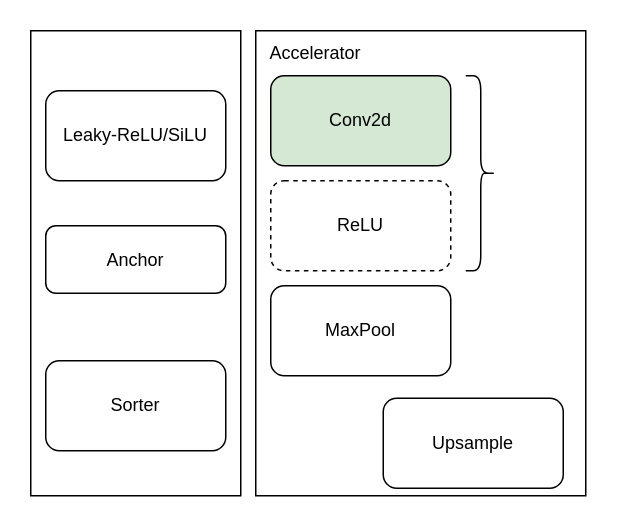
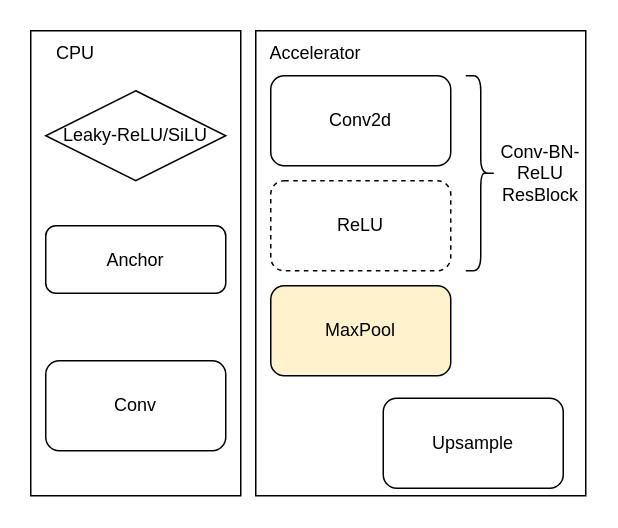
+ <mxCell id="4" value="CPU" style="text;html=1;strokeColor=none;fillColor=none;align=center;verticalAlign=middle;whiteSpace=wrap;rounded=0;" vertex="1" parent="1"><mxGeometry x="20" y="20" width="60" height="30" as="geometry" /></mxCell>
- <mxCell id="7" value="Conv2d" style="rounded=1;whiteSpace=wrap;html=1;fillColor=#d5e8d4;" vertex="1" parent="1"><mxGeometry x="180" y="50" width="120" height="60" as="geometry" /></mxCell>
+ <mxCell id="7" value="Conv2d" style="rounded=1;whiteSpace=wrap;html=1;" vertex="1" parent="1"><mxGeometry x="180" y="50" width="120" height="60" as="geometry" /></mxCell>
- <mxCell id="6" value="Leaky-ReLU/SiLU" style="rounded=1;whiteSpace=wrap;html=1;" vertex="1" parent="1"><mxGeometry x="30" y="60" width="120" height="60" as="geometry" /></mxCell>
+ <mxCell id="6" value="Leaky-ReLU/SiLU" style="rhombus;whiteSpace=wrap;html=1;" vertex="1" parent="1"><mxGeometry x="30" y="60" width="120" height="60" as="geometry" /></mxCell>
+ <mxCell id="12" value="Conv-BN-ReLU&lt;br&gt;ResBlock" style="text;html=1;strokeColor=none;fillColor=none;align=center;verticalAlign=middle;whiteSpace=wrap;rounded=0;" vertex="1" parent="1"><mxGeometry x="330" y="100" width="60" height="30" as="geometry" /></mxCell>
- <mxCell id="9" value="MaxPool" style="rounded=1;whiteSpace=wrap;html=1;" vertex="1" parent="1"><mxGeometry x="180" y="190" width="120" height="60" as="geometry" /></mxCell>
+ <mxCell id="9" value="MaxPool" style="rounded=1;whiteSpace=wrap;html=1;fillColor=#fff2cc;" vertex="1" parent="1"><mxGeometry x="180" y="190" width="120" height="60" as="geometry" /></mxCell>
- <mxCell id="14" value="Sorter" style="rounded=1;whiteSpace=wrap;html=1;" vertex="1" parent="1"><mxGeometry x="30" y="240" width="120" height="60" as="geometry" /></mxCell>
+ <mxCell id="14" value="Conv" style="rounded=1;whiteSpace=wrap;html=1;" vertex="1" parent="1"><mxGeometry x="30" y="240" width="120" height="60" as="geometry" /></mxCell>
